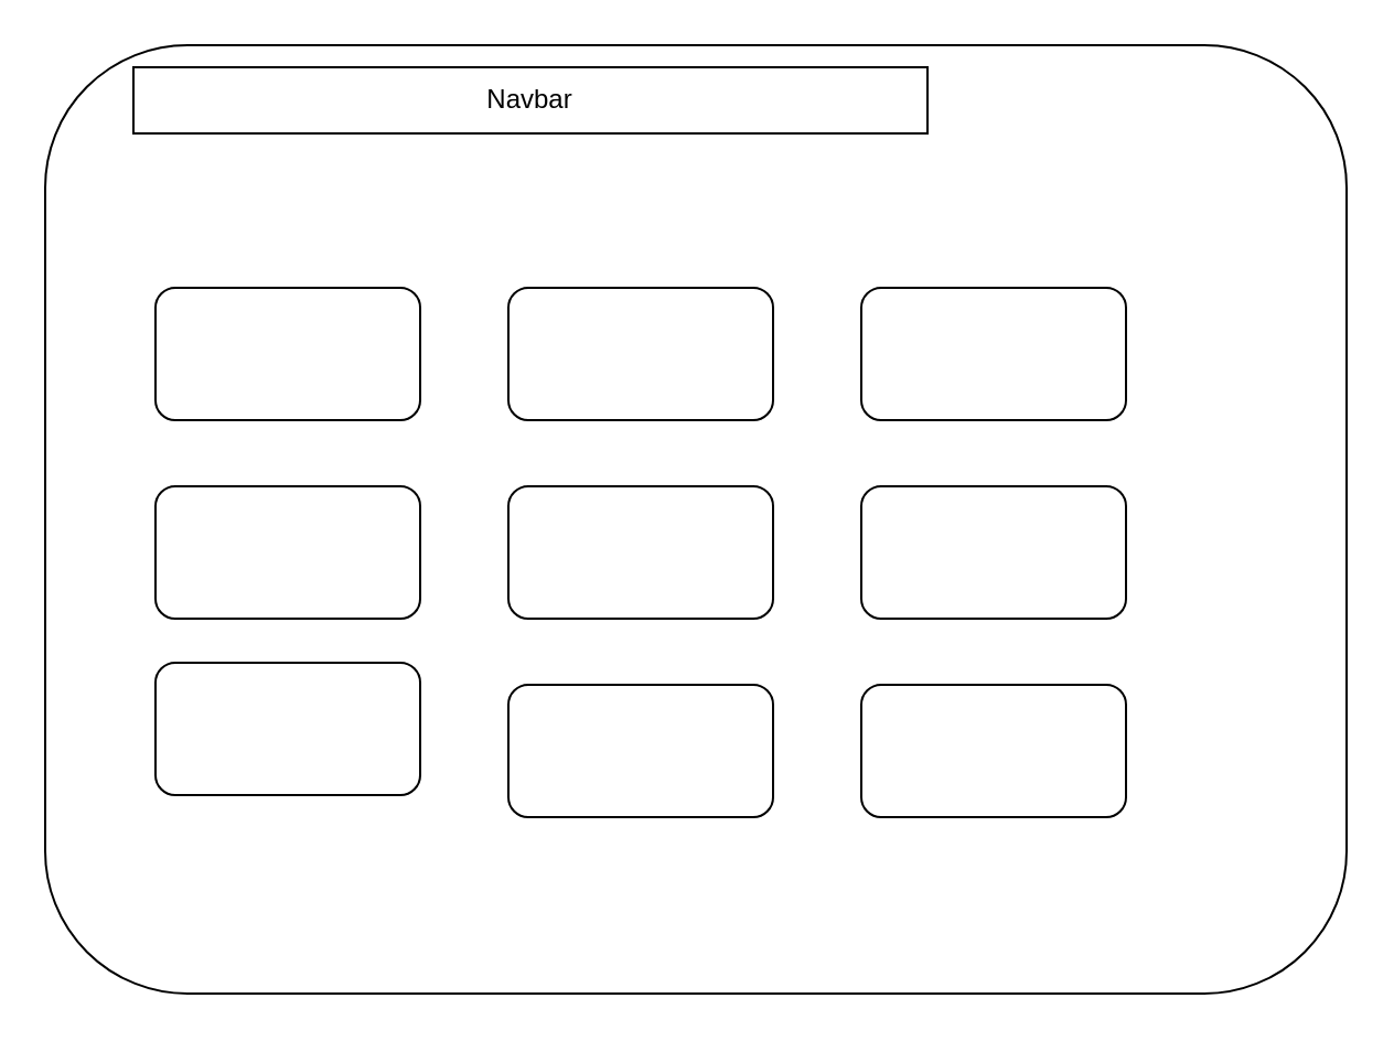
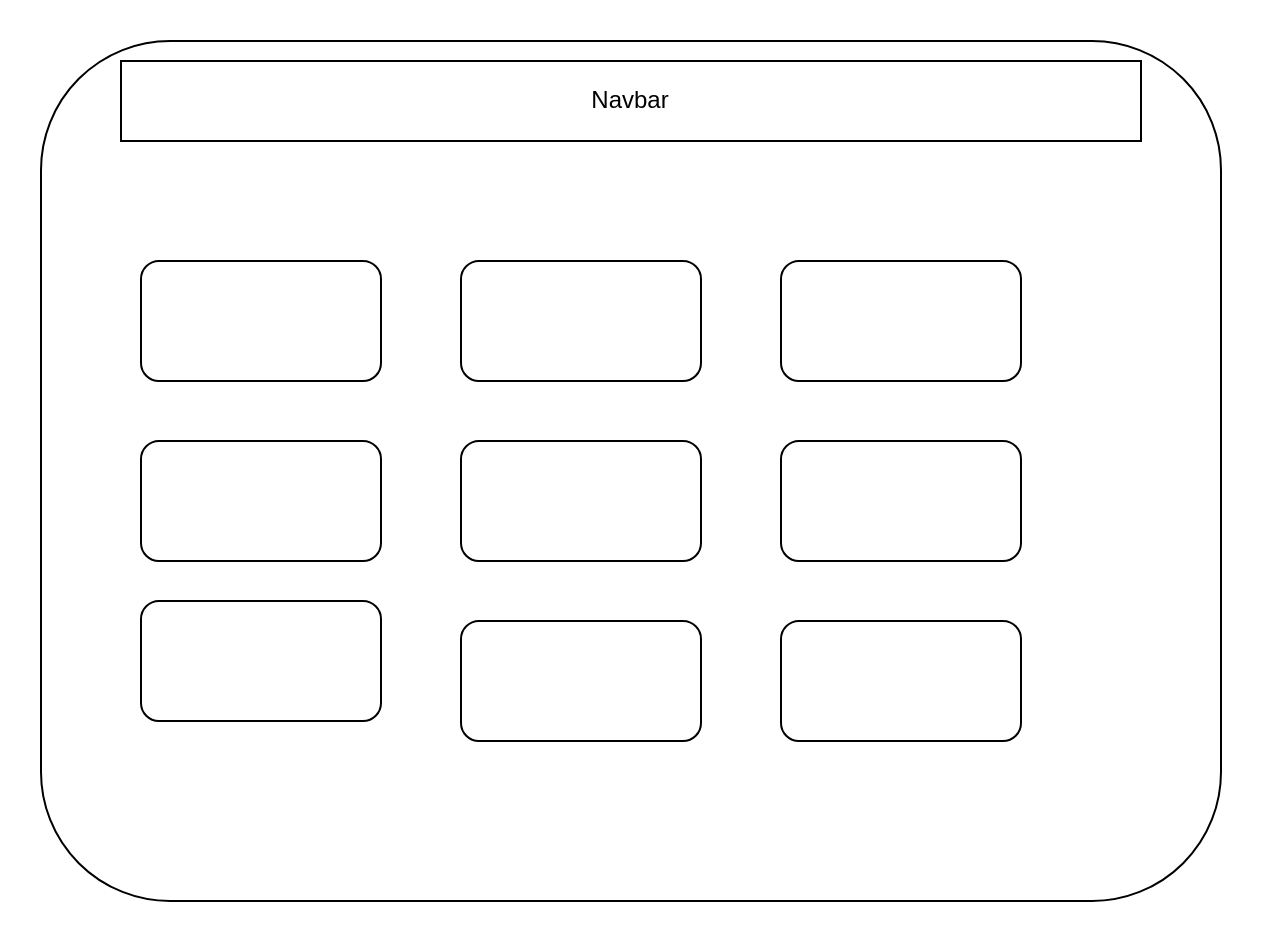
- <mxCell id="3" value="Navbar" style="rounded=0;whiteSpace=wrap;html=1;" vertex="1" parent="1"><mxGeometry x="60" y="30" width="360" height="30" as="geometry" /></mxCell>
+ <mxCell id="3" value="Navbar" style="rounded=0;whiteSpace=wrap;html=1;" vertex="1" parent="1"><mxGeometry x="60" y="30" width="510" height="40" as="geometry" /></mxCell>
